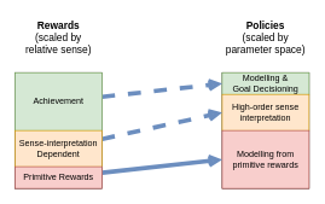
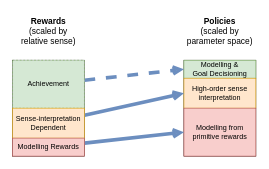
- <mxCell id="8" value="Achievement" style="rounded=0;whiteSpace=wrap;html=1;fontSize=12;fillColor=#d5e8d4;strokeColor=#82b366;" vertex="1" parent="1"><mxGeometry x="20" y="100" width="120" height="80" as="geometry" /></mxCell>
+ <mxCell id="8" value="Achievement" style="rounded=0;whiteSpace=wrap;html=1;fontSize=12;fillColor=#d5e8d4;strokeColor=#82b366;dashed=1;" vertex="1" parent="1"><mxGeometry x="20" y="100" width="120" height="80" as="geometry" /></mxCell>
- <mxCell id="9" style="edgeStyle=none;rounded=0;orthogonalLoop=1;jettySize=auto;html=1;entryX=0;entryY=0.5;entryDx=0;entryDy=0;fontSize=14;fillColor=#dae8fc;strokeColor=#6c8ebf;strokeWidth=6;endArrow=open;endFill=0;dashed=1;" edge="1" parent="1" source="10" target="5"><mxGeometry relative="1" as="geometry" /></mxCell>
+ <mxCell id="9" style="edgeStyle=none;rounded=0;orthogonalLoop=1;jettySize=auto;html=1;entryX=0;entryY=0.5;entryDx=0;entryDy=0;fontSize=14;fillColor=#dae8fc;strokeColor=#6c8ebf;strokeWidth=6;endArrow=open;endFill=0;" edge="1" parent="1" source="10" target="5"><mxGeometry relative="1" as="geometry" /></mxCell>
- <mxCell id="12" value="Primitive Rewards" style="rounded=0;whiteSpace=wrap;html=1;fontSize=12;fillColor=#f8cecc;strokeColor=#b85450;" vertex="1" parent="1"><mxGeometry x="20" y="230" width="120" height="30" as="geometry" /></mxCell>
+ <mxCell id="12" value="Modelling Rewards" style="rounded=0;whiteSpace=wrap;html=1;fontSize=12;fillColor=#f8cecc;strokeColor=#b85450;" vertex="1" parent="1"><mxGeometry x="20" y="230" width="120" height="30" as="geometry" /></mxCell>
